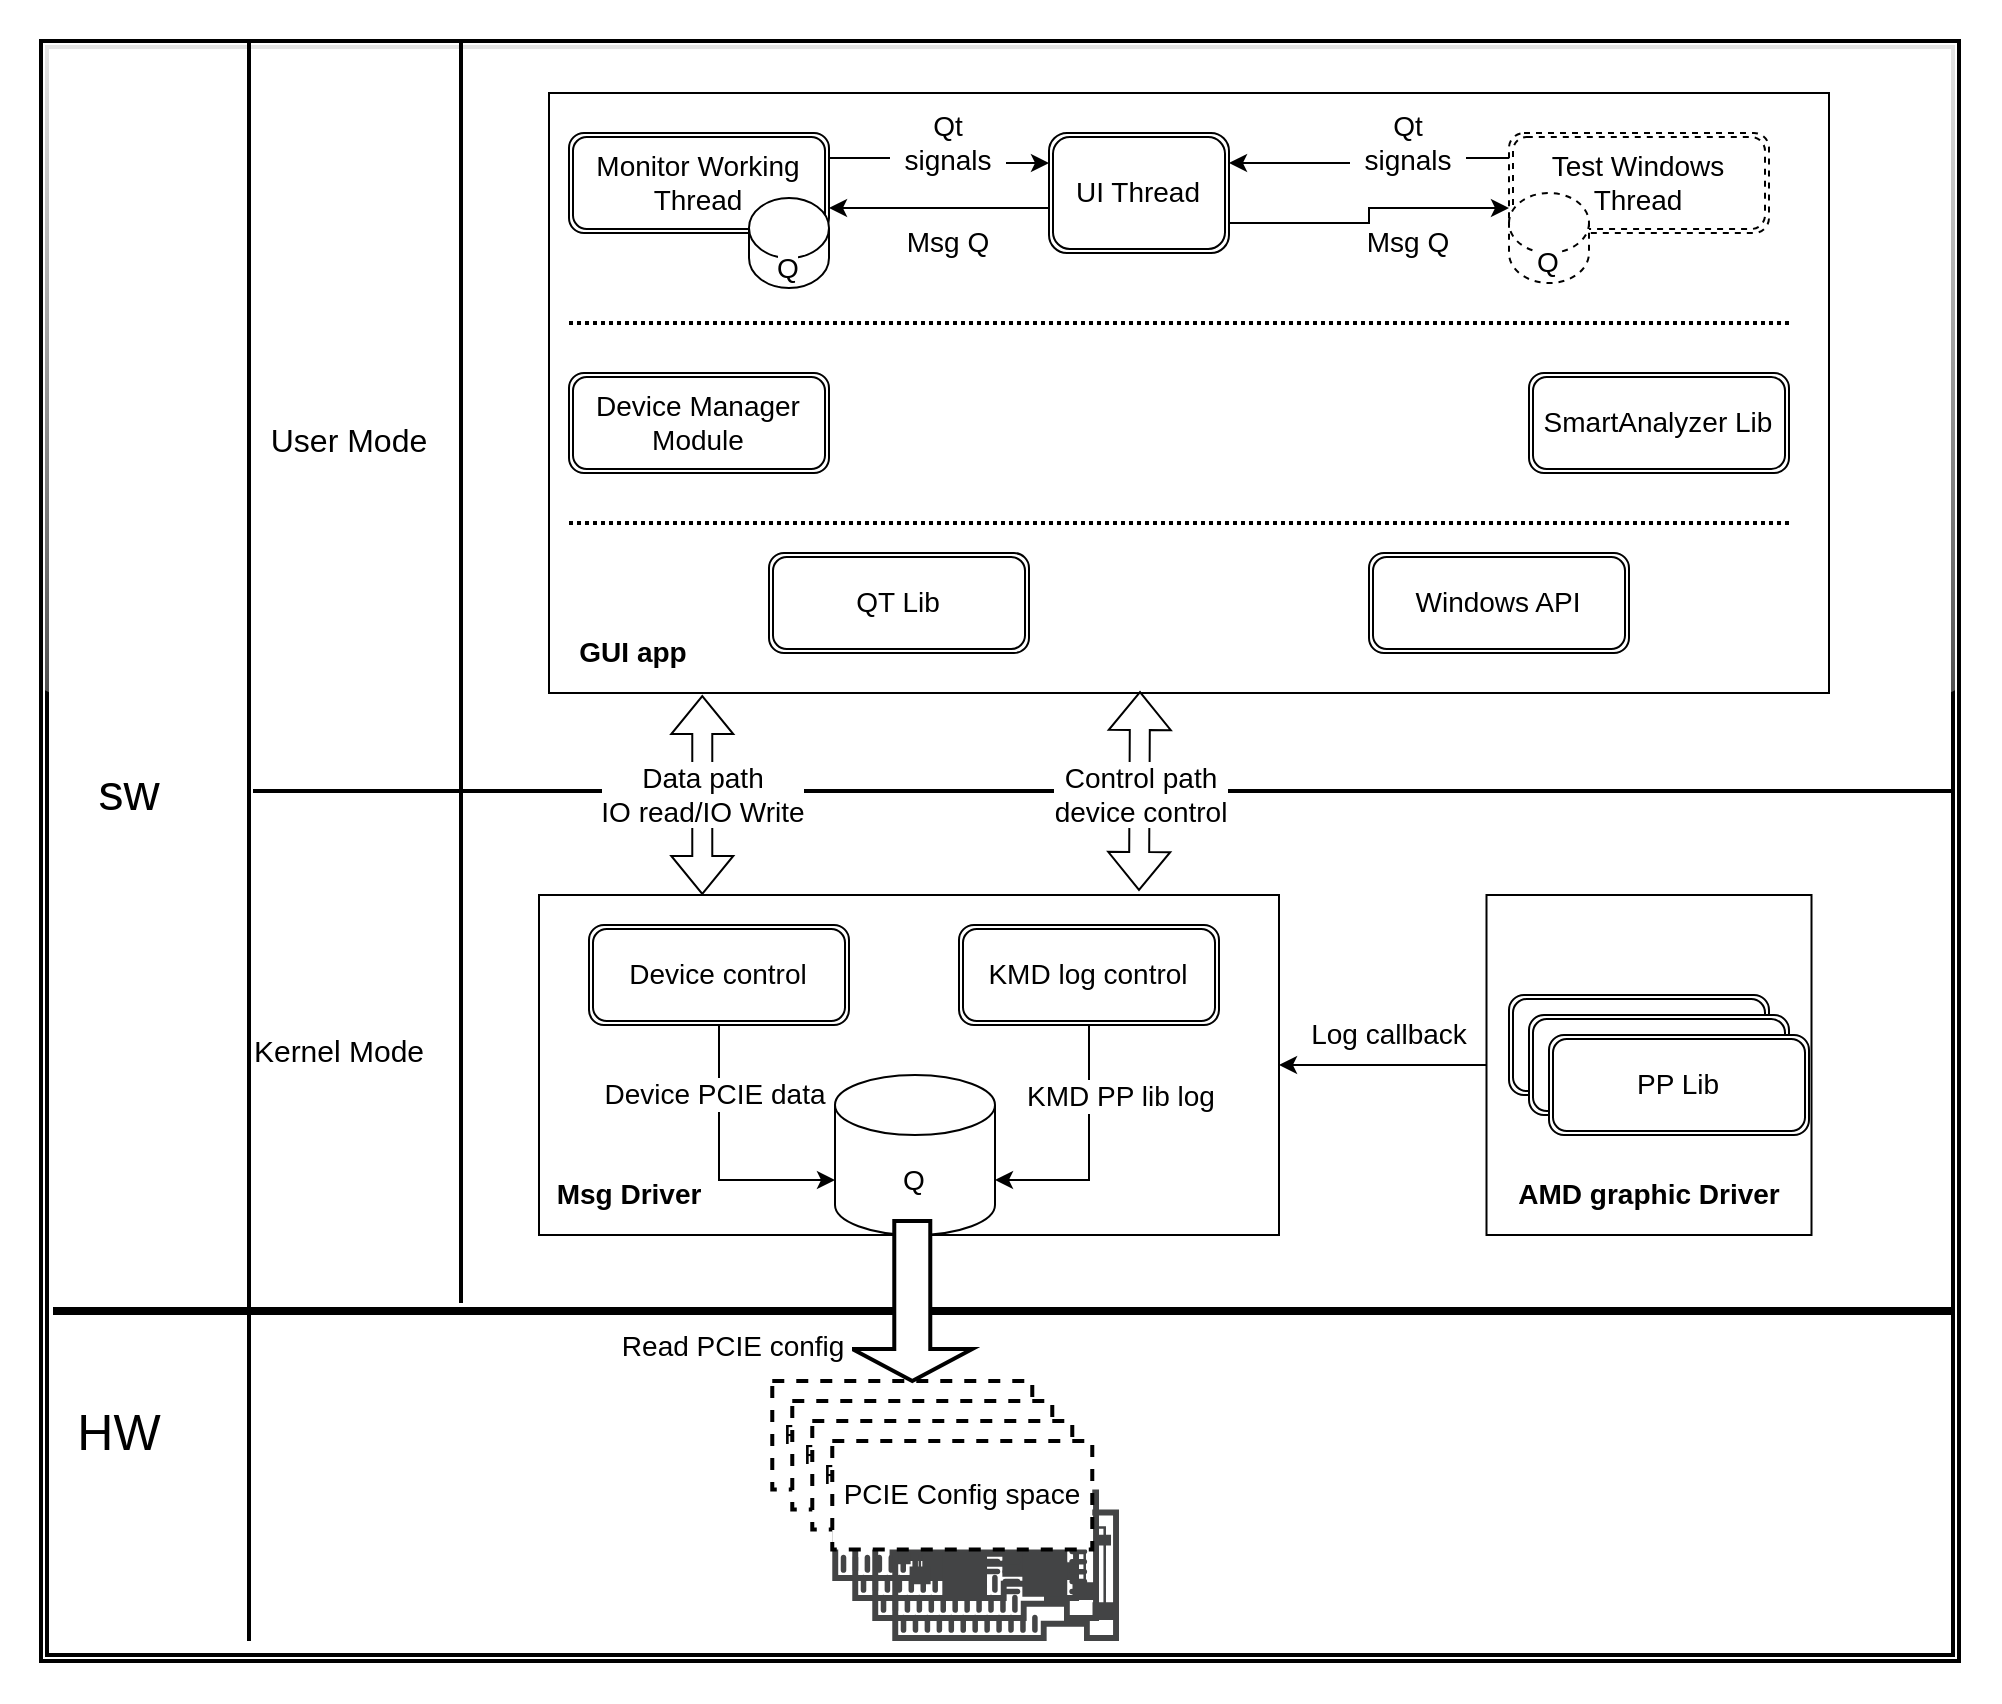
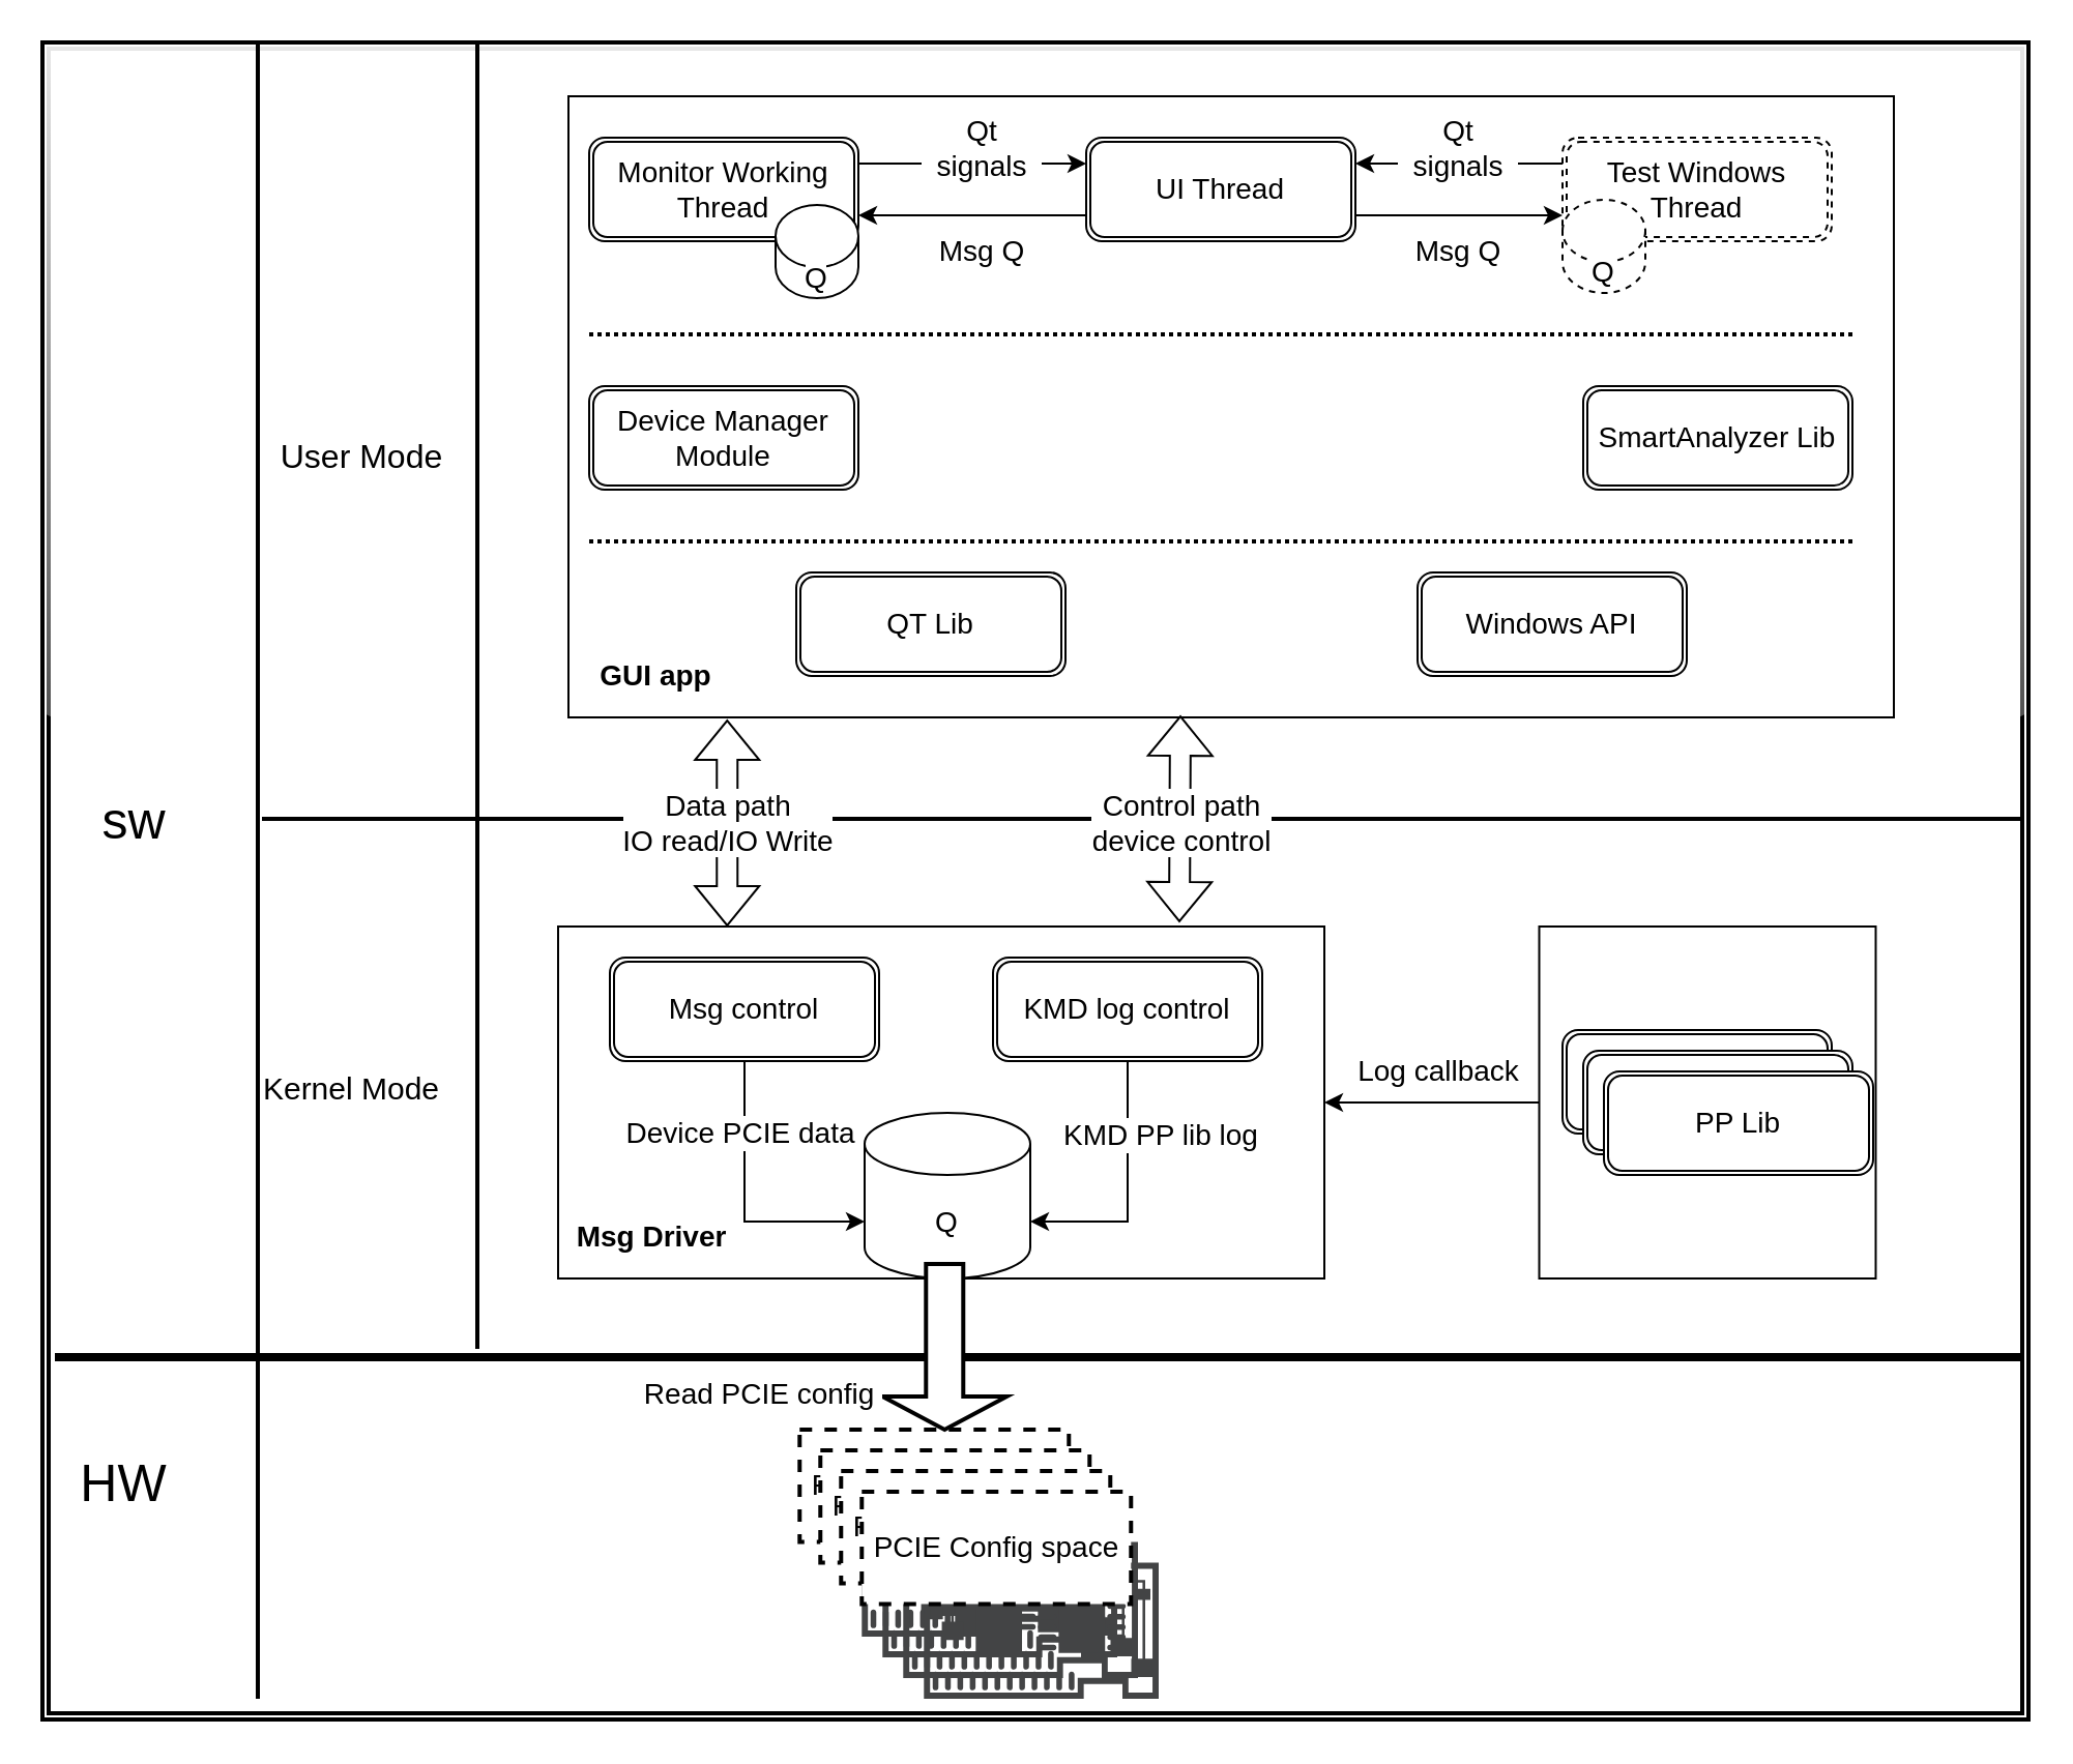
- <mxCell id="19" value="UI Thread" style="shape=ext;double=1;rounded=1;whiteSpace=wrap;html=1;fontSize=14;fontStyle=0;labelBackgroundColor=default;" parent="1" vertex="1"><mxGeometry x="524" y="66" width="90" height="60" as="geometry" /></mxCell>
+ <mxCell id="19" value="UI Thread" style="shape=ext;double=1;rounded=1;whiteSpace=wrap;html=1;fontSize=14;fontStyle=0;labelBackgroundColor=default;" parent="1" vertex="1"><mxGeometry x="524" y="66" width="130" height="50" as="geometry" /></mxCell>
- <mxCell id="39" value="Device control" style="shape=ext;double=1;rounded=1;whiteSpace=wrap;html=1;fontSize=14;fontStyle=0;labelBackgroundColor=default;" parent="1" vertex="1"><mxGeometry x="294" y="462" width="130" height="50" as="geometry" /></mxCell>
+ <mxCell id="39" value="Msg control" style="shape=ext;double=1;rounded=1;whiteSpace=wrap;html=1;fontSize=14;fontStyle=0;labelBackgroundColor=default;" parent="1" vertex="1"><mxGeometry x="294" y="462" width="130" height="50" as="geometry" /></mxCell>
- <mxCell id="16" value="&lt;b&gt;AMD graphic Driver&lt;/b&gt;" style="text;html=1;align=center;verticalAlign=middle;resizable=0;points=[];autosize=1;strokeColor=none;fillColor=none;fontSize=14;fontStyle=0;labelBackgroundColor=default;" parent="1" vertex="1"><mxGeometry x="749" y="587" width="150" height="20" as="geometry" /></mxCell>
